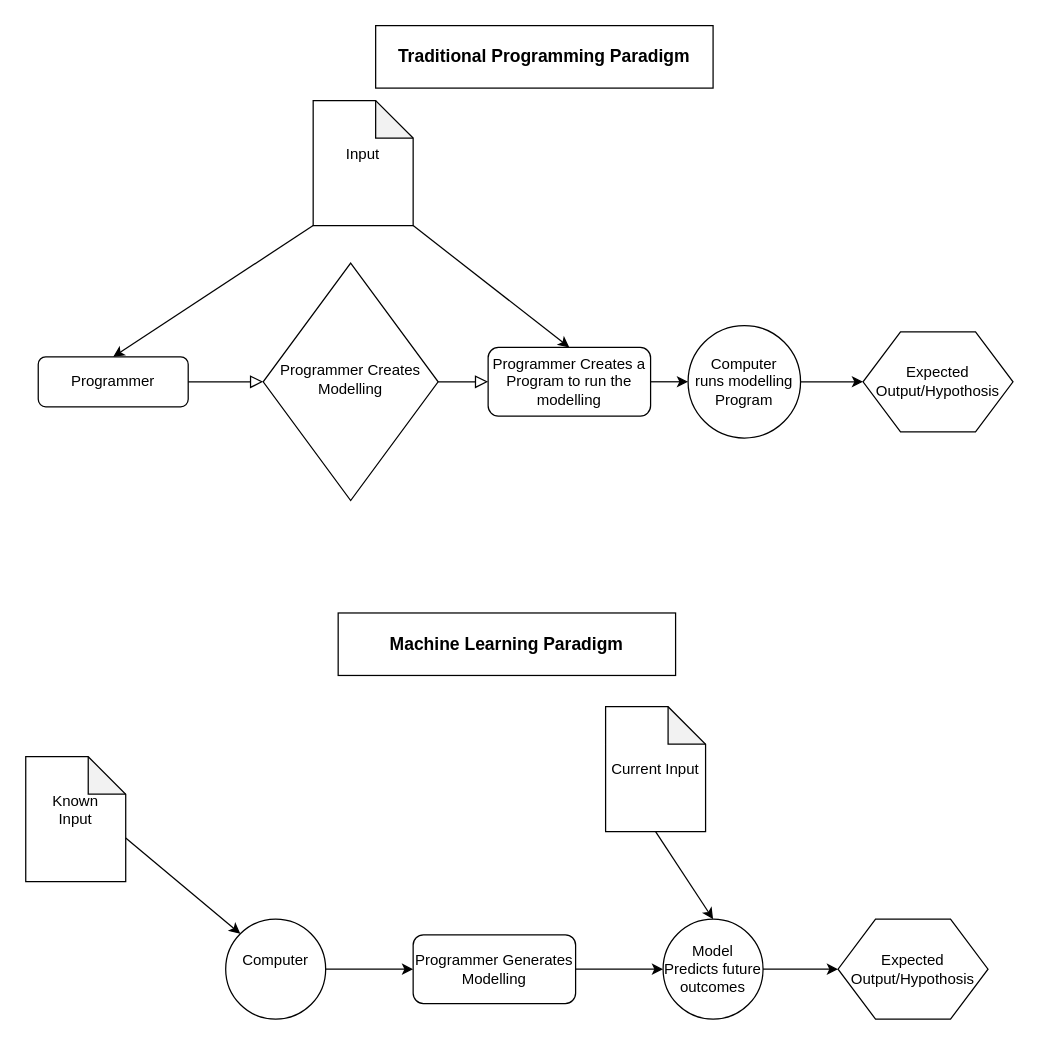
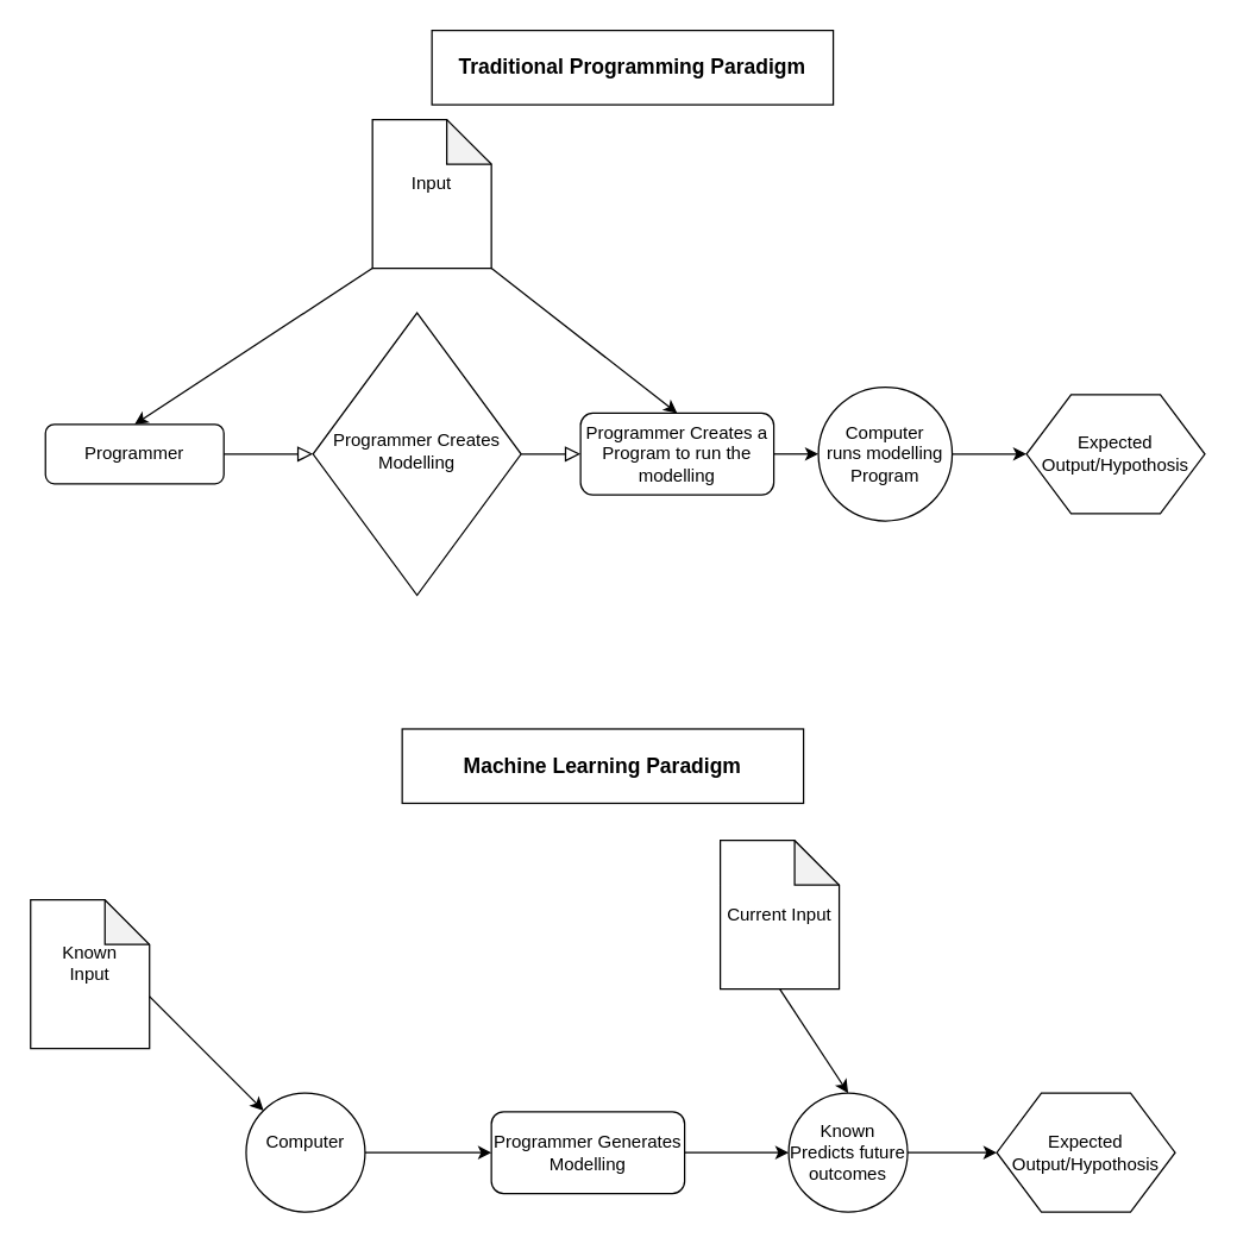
- <mxCell id="22" value="&lt;font size=&quot;1&quot;&gt;&lt;b style=&quot;font-size: 14px&quot;&gt;Traditional Programming Paradigm&lt;/b&gt;&lt;/font&gt;" style="rounded=0;whiteSpace=wrap;html=1;fontColor=none;" vertex="1" parent="1"><mxGeometry x="300" y="20" width="270" height="50" as="geometry" /></mxCell>
+ <mxCell id="22" value="&lt;font size=&quot;1&quot;&gt;&lt;b style=&quot;font-size: 14px&quot;&gt;Traditional Programming Paradigm&lt;/b&gt;&lt;/font&gt;" style="rounded=0;whiteSpace=wrap;html=1;fontColor=none;" vertex="1" parent="1"><mxGeometry x="290" y="20" width="270" height="50" as="geometry" /></mxCell>
- <mxCell id="15" value="&lt;div&gt;Computer&lt;/div&gt;&lt;div&gt;&lt;br&gt;&lt;/div&gt;" style="ellipse;whiteSpace=wrap;html=1;aspect=fixed;fontColor=none;" vertex="1" parent="1"><mxGeometry x="180" y="735" width="80" height="80" as="geometry" /></mxCell>
+ <mxCell id="15" value="&lt;div&gt;Computer&lt;/div&gt;&lt;div&gt;&lt;br&gt;&lt;/div&gt;" style="ellipse;whiteSpace=wrap;html=1;aspect=fixed;fontColor=none;" vertex="1" parent="1"><mxGeometry x="165" y="735" width="80" height="80" as="geometry" /></mxCell>
- <mxCell id="23" value="Model Predicts future outcomes" style="ellipse;whiteSpace=wrap;html=1;aspect=fixed;fontColor=none;" vertex="1" parent="1"><mxGeometry x="530" y="735" width="80" height="80" as="geometry" /></mxCell>
+ <mxCell id="23" value="Known Predicts future outcomes" style="ellipse;whiteSpace=wrap;html=1;aspect=fixed;fontColor=none;" vertex="1" parent="1"><mxGeometry x="530" y="735" width="80" height="80" as="geometry" /></mxCell>
